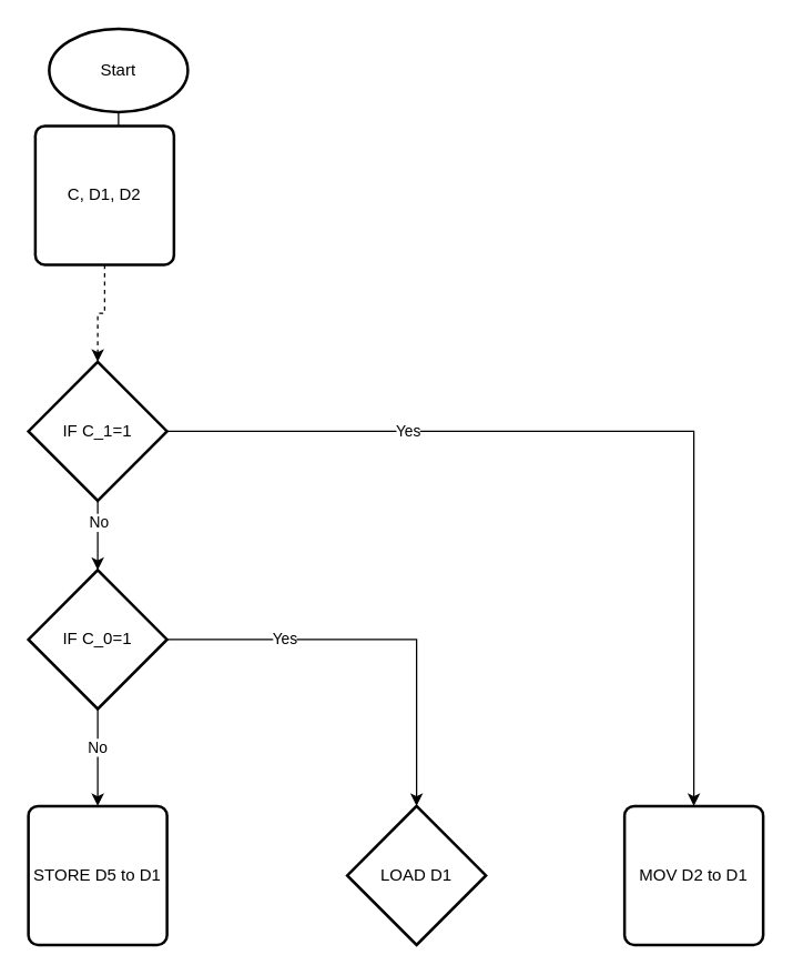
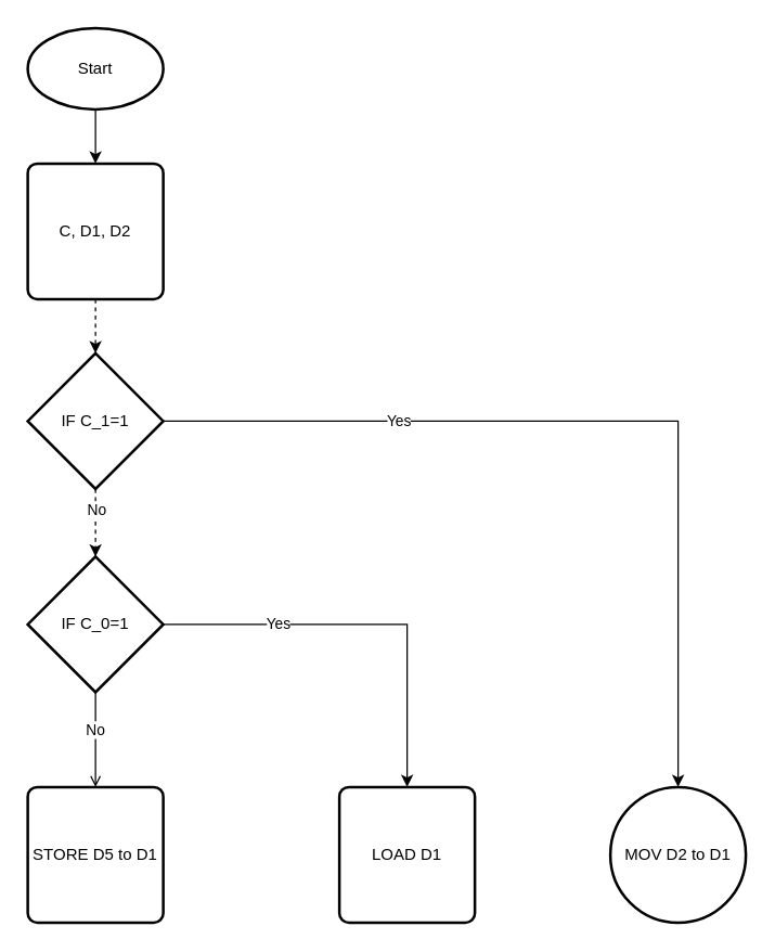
- <mxCell id="3" value="Start" style="strokeWidth=2;html=1;shape=mxgraph.flowchart.start_1;whiteSpace=wrap;" vertex="1" parent="1"><mxGeometry x="35" y="20" width="100" height="60" as="geometry" /></mxCell>
+ <mxCell id="3" value="Start" style="strokeWidth=2;html=1;shape=mxgraph.flowchart.start_1;whiteSpace=wrap;" vertex="1" parent="1"><mxGeometry x="20" y="20" width="100" height="60" as="geometry" /></mxCell>
- <mxCell id="15" value="C, D1, D2" style="rounded=1;whiteSpace=wrap;html=1;absoluteArcSize=1;arcSize=14;strokeWidth=2;" vertex="1" parent="1"><mxGeometry x="25" y="90" width="100" height="100" as="geometry" /></mxCell>
+ <mxCell id="15" value="C, D1, D2" style="rounded=1;whiteSpace=wrap;html=1;absoluteArcSize=1;arcSize=14;strokeWidth=2;" vertex="1" parent="1"><mxGeometry x="20" y="120" width="100" height="100" as="geometry" /></mxCell>
- <mxCell id="9" value="" style="edgeStyle=orthogonalEdgeStyle;rounded=0;orthogonalLoop=1;jettySize=auto;html=1;" edge="1" parent="1" source="13" target="8"><mxGeometry relative="1" as="geometry" /></mxCell>
+ <mxCell id="9" value="" style="edgeStyle=orthogonalEdgeStyle;rounded=0;orthogonalLoop=1;jettySize=auto;html=1;dashed=1;" edge="1" parent="1" source="13" target="8"><mxGeometry relative="1" as="geometry" /></mxCell>
- <mxCell id="6" value="" style="edgeStyle=orthogonalEdgeStyle;rounded=0;orthogonalLoop=1;jettySize=auto;html=1;" edge="1" parent="1" source="8" target="18"><mxGeometry relative="1" as="geometry" /></mxCell>
+ <mxCell id="6" value="" style="edgeStyle=orthogonalEdgeStyle;rounded=0;orthogonalLoop=1;jettySize=auto;html=1;endArrow=open;" edge="1" parent="1" source="8" target="18"><mxGeometry relative="1" as="geometry" /></mxCell>
- <mxCell id="17" value="LOAD D1" style="rhombus;whiteSpace=wrap;html=1;absoluteArcSize=1;arcSize=14;strokeWidth=2;" vertex="1" parent="1"><mxGeometry x="250" y="580" width="100" height="100" as="geometry" /></mxCell>
+ <mxCell id="17" value="LOAD D1" style="rounded=1;whiteSpace=wrap;html=1;absoluteArcSize=1;arcSize=14;strokeWidth=2;" vertex="1" parent="1"><mxGeometry x="250" y="580" width="100" height="100" as="geometry" /></mxCell>
- <mxCell id="16" value="MOV D2 to D1" style="rounded=1;whiteSpace=wrap;html=1;absoluteArcSize=1;arcSize=14;strokeWidth=2;" vertex="1" parent="1"><mxGeometry x="450" y="580" width="100" height="100" as="geometry" /></mxCell>
+ <mxCell id="16" value="MOV D2 to D1" style="ellipse;whiteSpace=wrap;html=1;absoluteArcSize=1;arcSize=14;strokeWidth=2;" vertex="1" parent="1"><mxGeometry x="450" y="580" width="100" height="100" as="geometry" /></mxCell>
